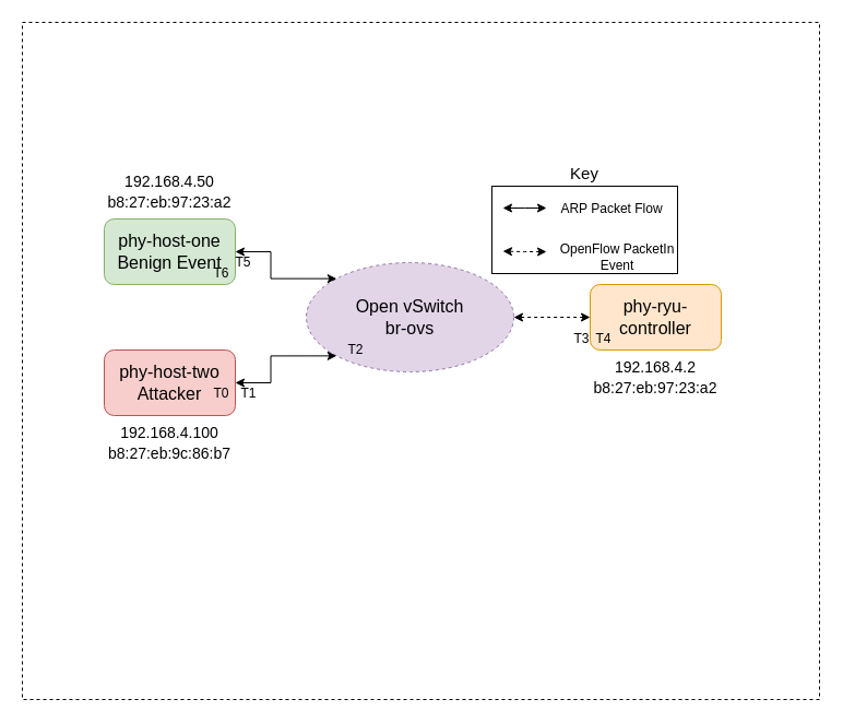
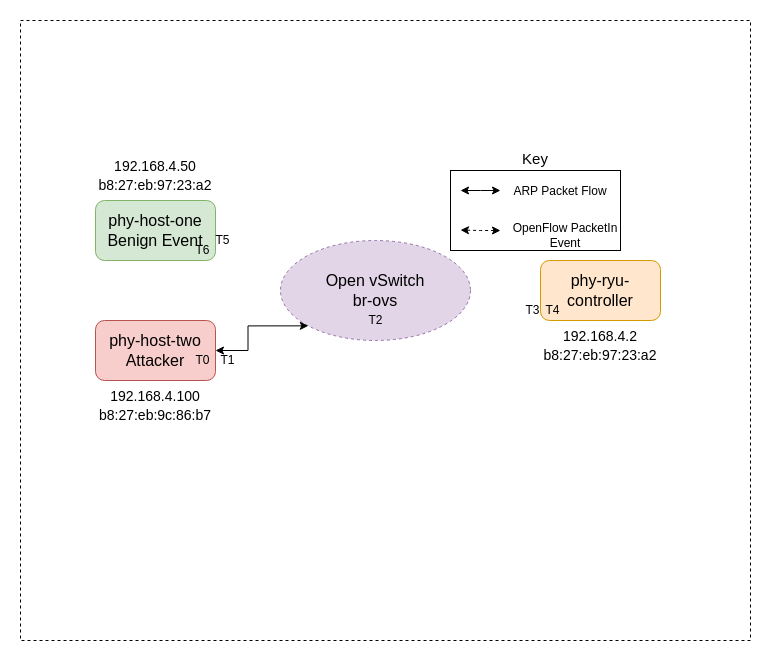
- <mxCell id="11" style="edgeStyle=orthogonalEdgeStyle;rounded=0;orthogonalLoop=1;jettySize=auto;html=1;entryX=0;entryY=0;entryDx=0;entryDy=0;startArrow=classic;startFill=1;" parent="1" source="12" target="4" edge="1"><mxGeometry relative="1" as="geometry" /></mxCell>
- <mxCell id="6" style="edgeStyle=orthogonalEdgeStyle;rounded=0;orthogonalLoop=1;jettySize=auto;html=1;entryX=1;entryY=0.5;entryDx=0;entryDy=0;startArrow=classic;startFill=1;dashed=1;" parent="1" source="7" target="4" edge="1"><mxGeometry relative="1" as="geometry" /></mxCell>
- <mxCell id="20" value="T2" style="text;html=1;strokeColor=none;fillColor=none;align=center;verticalAlign=middle;whiteSpace=wrap;rounded=0;dashed=1;fontSize=12;labelBackgroundColor=none;" parent="1" vertex="1"><mxGeometry x="302.5" y="310" width="45" height="20" as="geometry" /></mxCell>
+ <mxCell id="20" value="T2" style="text;html=1;strokeColor=none;fillColor=none;align=center;verticalAlign=middle;whiteSpace=wrap;rounded=0;dashed=1;fontSize=12;labelBackgroundColor=none;" parent="1" vertex="1"><mxGeometry x="352.5" y="310" width="45" height="20" as="geometry" /></mxCell>
